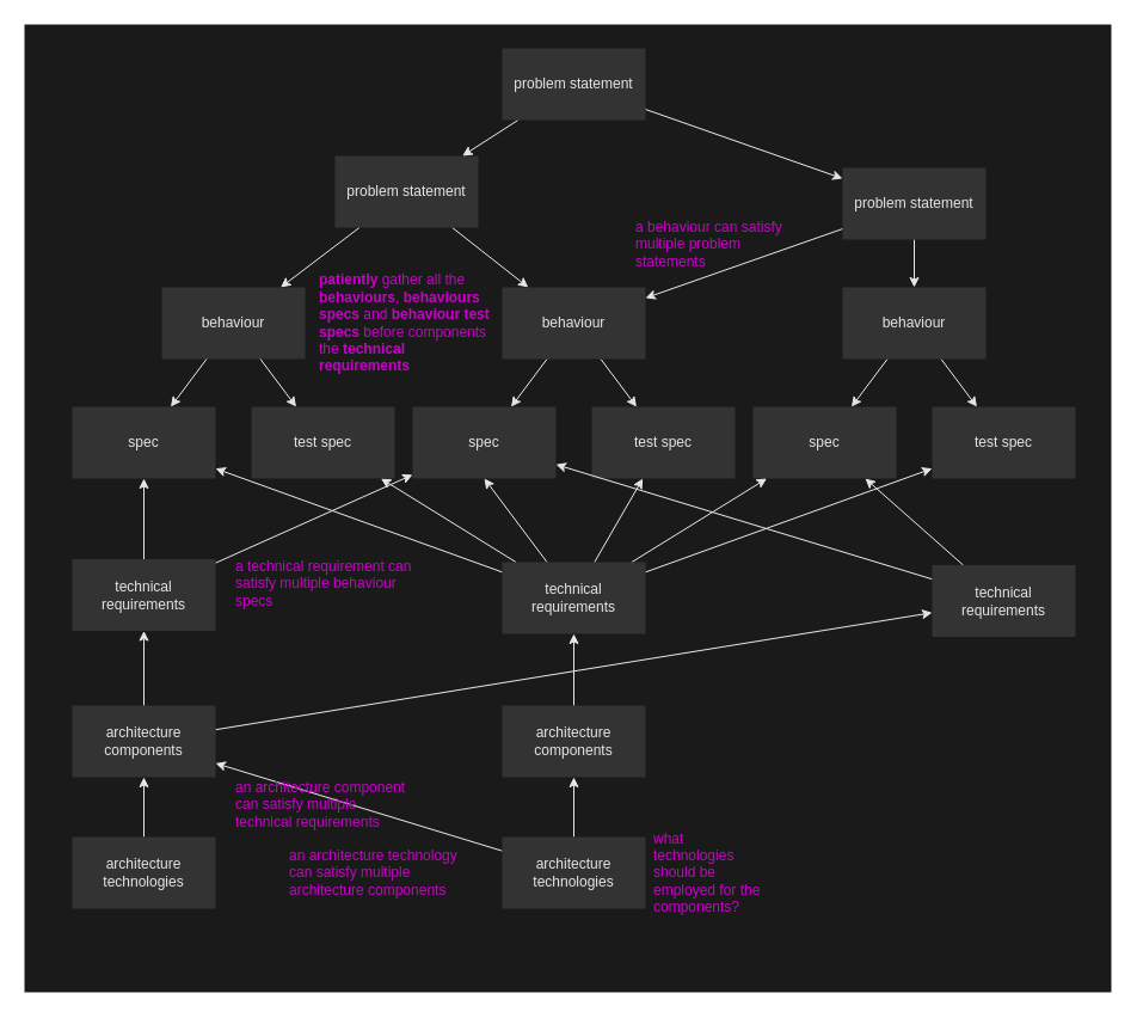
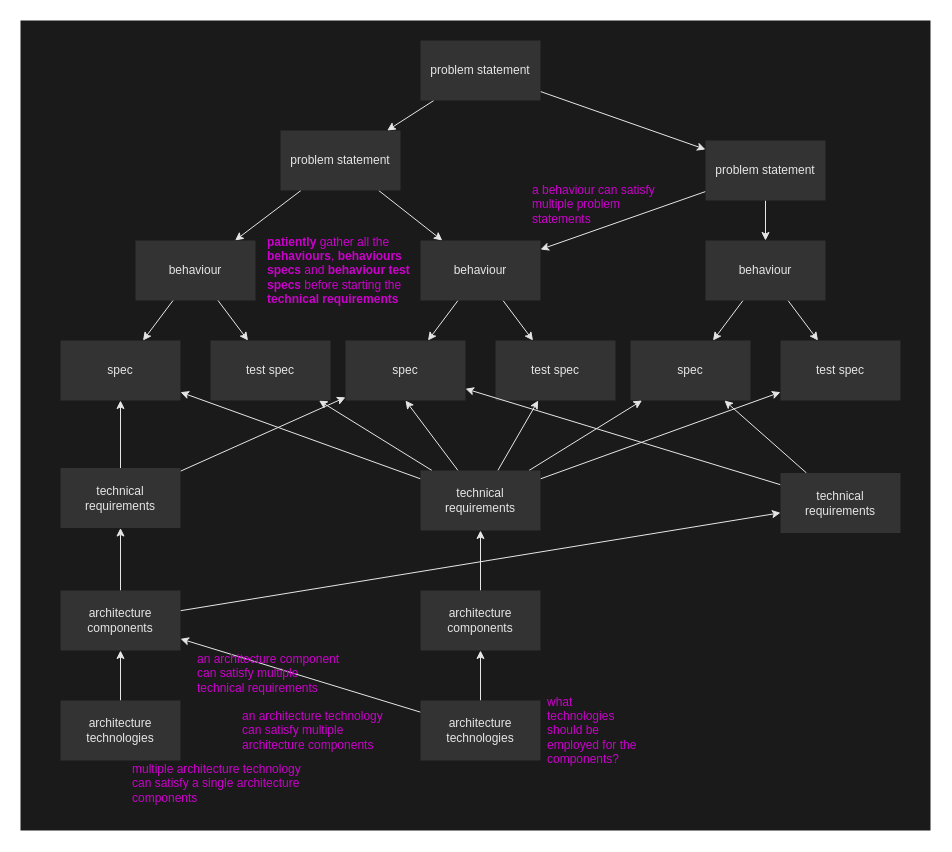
- <mxCell id="40" value="&lt;b&gt;patiently &lt;/b&gt;gather all the &lt;b&gt;behaviours&lt;/b&gt;, &lt;b&gt;behaviours specs&lt;/b&gt; and &lt;b&gt;behaviour test specs&lt;/b&gt; before components the &lt;b&gt;technical requirements&lt;/b&gt;" style="text;html=1;strokeColor=none;fillColor=none;align=left;verticalAlign=middle;whiteSpace=wrap;rounded=0;fontColor=#CC00CC;" parent="1" vertex="1"><mxGeometry x="265" y="223.75" width="150" height="92.5" as="geometry" /></mxCell>
+ <mxCell id="40" value="&lt;b&gt;patiently &lt;/b&gt;gather all the &lt;b&gt;behaviours&lt;/b&gt;, &lt;b&gt;behaviours specs&lt;/b&gt; and &lt;b&gt;behaviour test specs&lt;/b&gt; before starting the &lt;b&gt;technical requirements&lt;/b&gt;" style="text;html=1;strokeColor=none;fillColor=none;align=left;verticalAlign=middle;whiteSpace=wrap;rounded=0;fontColor=#CC00CC;" parent="1" vertex="1"><mxGeometry x="265" y="223.75" width="150" height="92.5" as="geometry" /></mxCell>
- <mxCell id="48" value="a technical requirement can satisfy multiple behaviour specs" style="text;html=1;strokeColor=none;fillColor=none;align=left;verticalAlign=middle;whiteSpace=wrap;rounded=0;fontColor=#CC00CC;" vertex="1" parent="1"><mxGeometry x="195" y="467.5" width="150" height="40" as="geometry" /></mxCell>
+ <mxCell id="56" value="multiple architecture technology&lt;br&gt;can satisfy a single architecture components" style="text;html=1;strokeColor=none;fillColor=none;align=left;verticalAlign=middle;whiteSpace=wrap;rounded=0;fontColor=#CC00CC;" vertex="1" parent="1"><mxGeometry x="130" y="762.5" width="180" height="40" as="geometry" /></mxCell>
